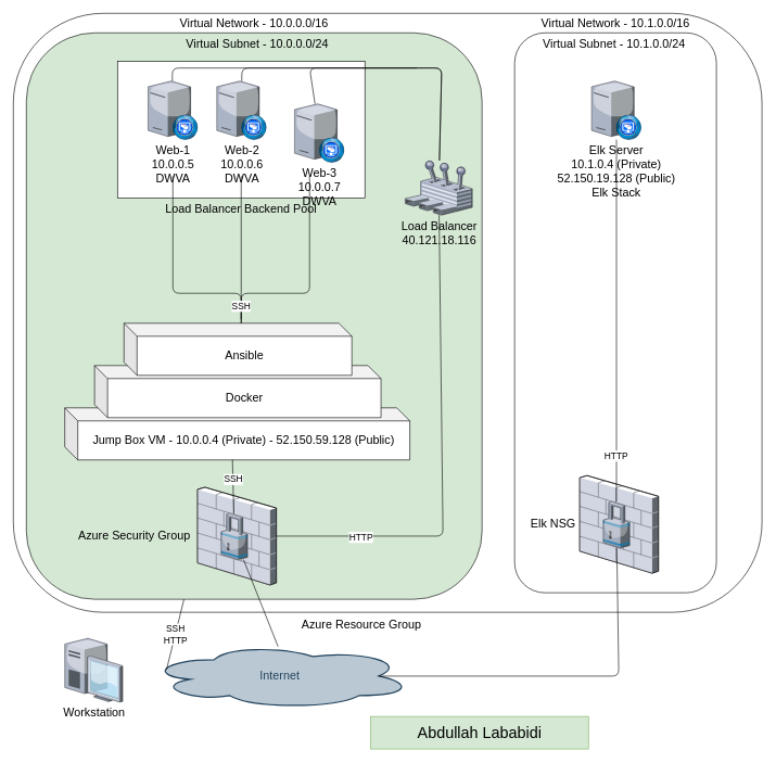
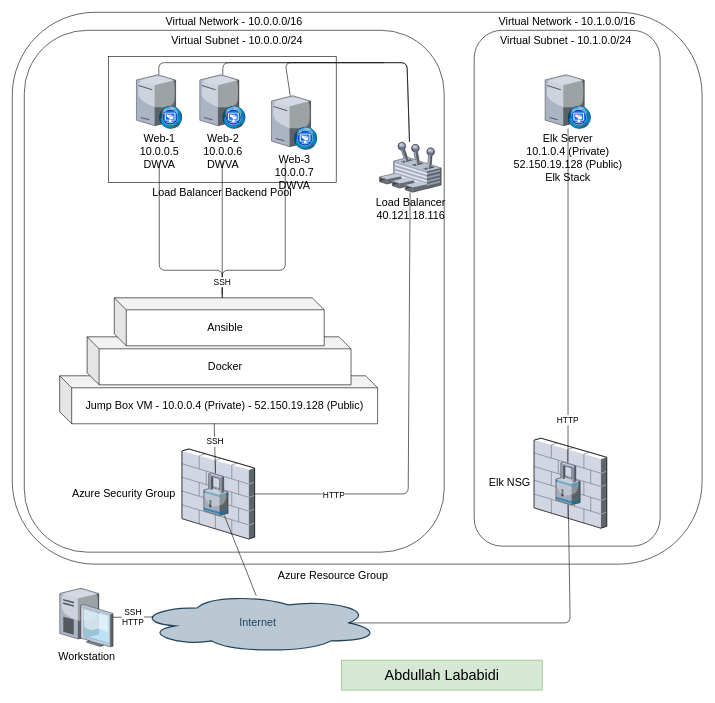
- <mxCell id="8" value="&lt;font style=&quot;font-size: 18px&quot;&gt;Load Balancer&lt;br&gt;40.121.18.116&lt;/font&gt;" style="verticalLabelPosition=bottom;aspect=fixed;html=1;verticalAlign=top;strokeColor=none;align=center;outlineConnect=0;shape=mxgraph.citrix.user_control;labelPosition=center;" parent="1" vertex="1"><mxGeometry x="622" y="246" width="103" height="84" as="geometry" /></mxCell>
+ <mxCell id="8" value="&lt;font style=&quot;font-size: 18px&quot;&gt;Load Balancer&lt;br&gt;40.121.18.116&lt;/font&gt;" style="verticalLabelPosition=bottom;aspect=fixed;html=1;verticalAlign=top;strokeColor=none;align=center;outlineConnect=0;shape=mxgraph.citrix.user_control;labelPosition=center;" parent="1" vertex="1"><mxGeometry x="632" y="236" width="103" height="84" as="geometry" /></mxCell>
- <mxCell id="4" value="&lt;span style=&quot;font-size: 18px&quot;&gt;Virtual Network - 10.0.0.0/16&lt;/span&gt;" style="rounded=1;whiteSpace=wrap;html=1;labelPosition=center;verticalLabelPosition=top;align=center;verticalAlign=bottom;fillColor=#d5e8d4;" parent="1" vertex="1"><mxGeometry x="40" y="50" width="700" height="870" as="geometry" /></mxCell>
+ <mxCell id="4" value="&lt;span style=&quot;font-size: 18px&quot;&gt;Virtual Network - 10.0.0.0/16&lt;/span&gt;" style="rounded=1;whiteSpace=wrap;html=1;labelPosition=center;verticalLabelPosition=top;align=center;verticalAlign=bottom;" parent="1" vertex="1"><mxGeometry x="40" y="50" width="700" height="870" as="geometry" /></mxCell>
- <mxCell id="15" value="&lt;font style=&quot;font-size: 18px&quot;&gt;Jump Box VM - 10.0.0.4 (Private) - 52.150.59.128 (Public)&lt;/font&gt;" style="shape=cube;whiteSpace=wrap;html=1;boundedLbl=1;backgroundOutline=1;darkOpacity=0.05;darkOpacity2=0.1;" parent="1" vertex="1"><mxGeometry x="99" y="626" width="530" height="80" as="geometry" /></mxCell>
+ <mxCell id="15" value="&lt;font style=&quot;font-size: 18px&quot;&gt;Jump Box VM - 10.0.0.4 (Private) - 52.150.19.128 (Public)&lt;/font&gt;" style="shape=cube;whiteSpace=wrap;html=1;boundedLbl=1;backgroundOutline=1;darkOpacity=0.05;darkOpacity2=0.1;" parent="1" vertex="1"><mxGeometry x="99" y="626" width="530" height="80" as="geometry" /></mxCell>
- <mxCell id="18" value="&lt;font style=&quot;font-size: 14px&quot;&gt;SSH&lt;br&gt;HTTP&lt;/font&gt;" style="endArrow=none;html=1;exitX=0.07;exitY=0.4;exitDx=0;exitDy=0;exitPerimeter=0;" parent="1" source="6" target="4" edge="1"><mxGeometry width="50" height="50" relative="1" as="geometry"><mxPoint x="501" y="994" as="sourcePoint" /><mxPoint x="580" y="1064" as="targetPoint" /></mxGeometry></mxCell>
+ <mxCell id="18" value="&lt;font style=&quot;font-size: 14px&quot;&gt;SSH&lt;br&gt;HTTP&lt;/font&gt;" style="endArrow=none;html=1;exitX=0.07;exitY=0.4;exitDx=0;exitDy=0;exitPerimeter=0;" parent="1" source="6" target="7" edge="1"><mxGeometry width="50" height="50" relative="1" as="geometry"><mxPoint x="501" y="994" as="sourcePoint" /><mxPoint x="580" y="1064" as="targetPoint" /></mxGeometry></mxCell>
